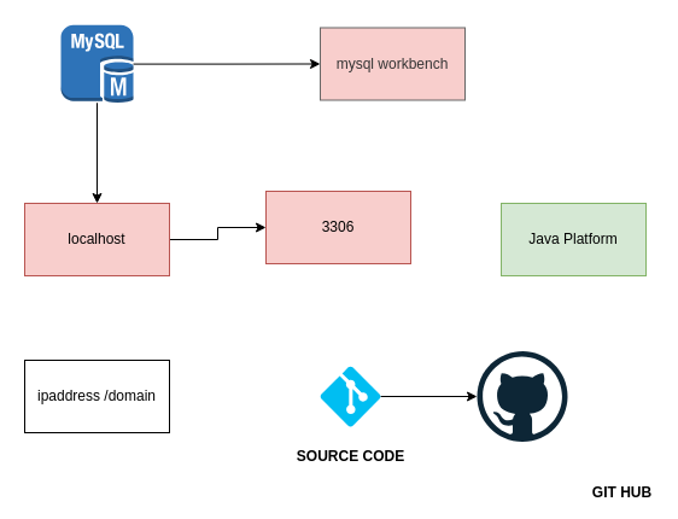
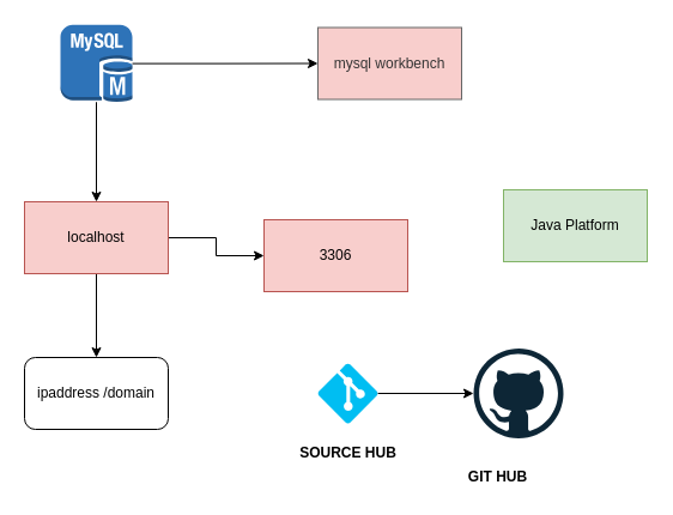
- <mxCell id="9" value="3306" style="rounded=0;whiteSpace=wrap;html=1;fillColor=#f8cecc;strokeColor=#b85450;" parent="1" vertex="1"><mxGeometry x="220" y="158" width="120" height="60" as="geometry" /></mxCell>
+ <mxCell id="9" value="3306" style="rounded=0;whiteSpace=wrap;html=1;fillColor=#f8cecc;strokeColor=#b85450;" parent="1" vertex="1"><mxGeometry x="220" y="183" width="120" height="60" as="geometry" /></mxCell>
- <mxCell id="11" value="Java Platform" style="whiteSpace=wrap;html=1;rounded=0;strokeColor=#82b366;fillColor=#d5e8d4;" parent="1" vertex="1"><mxGeometry x="415" y="168" width="120" height="60" as="geometry" /></mxCell>
+ <mxCell id="11" value="Java Platform" style="whiteSpace=wrap;html=1;rounded=0;strokeColor=#82b366;fillColor=#d5e8d4;" parent="1" vertex="1"><mxGeometry x="420" y="158" width="120" height="60" as="geometry" /></mxCell>
+ <mxCell id="7" value="" style="edgeStyle=orthogonalEdgeStyle;rounded=0;orthogonalLoop=1;jettySize=auto;html=1;" parent="1" source="8" target="10" edge="1"><mxGeometry relative="1" as="geometry" /></mxCell>
- <mxCell id="10" value="ipaddress /domain" style="rounded=0;whiteSpace=wrap;html=1;" parent="1" vertex="1"><mxGeometry x="20" y="298" width="120" height="60" as="geometry" /></mxCell>
+ <mxCell id="10" value="ipaddress /domain" style="whiteSpace=wrap;html=1;rounded=1;" parent="1" vertex="1"><mxGeometry x="20" y="298" width="120" height="60" as="geometry" /></mxCell>
- <mxCell id="14" value="SOURCE CODE" style="text;html=1;align=center;verticalAlign=middle;resizable=0;points=[];autosize=1;fontStyle=1" vertex="1" parent="1"><mxGeometry x="240" y="368" width="100" height="20" as="geometry" /></mxCell>
+ <mxCell id="14" value="SOURCE HUB" style="text;html=1;align=center;verticalAlign=middle;resizable=0;points=[];autosize=1;fontStyle=1" vertex="1" parent="1"><mxGeometry x="240" y="368" width="100" height="20" as="geometry" /></mxCell>
- <mxCell id="16" value="GIT HUB" style="text;html=1;align=center;verticalAlign=middle;resizable=0;points=[];autosize=1;fontStyle=1" vertex="1" parent="1"><mxGeometry x="485" y="398" width="60" height="20" as="geometry" /></mxCell>
+ <mxCell id="16" value="GIT HUB" style="text;html=1;align=center;verticalAlign=middle;resizable=0;points=[];autosize=1;fontStyle=1" vertex="1" parent="1"><mxGeometry x="385" y="388" width="60" height="20" as="geometry" /></mxCell>
